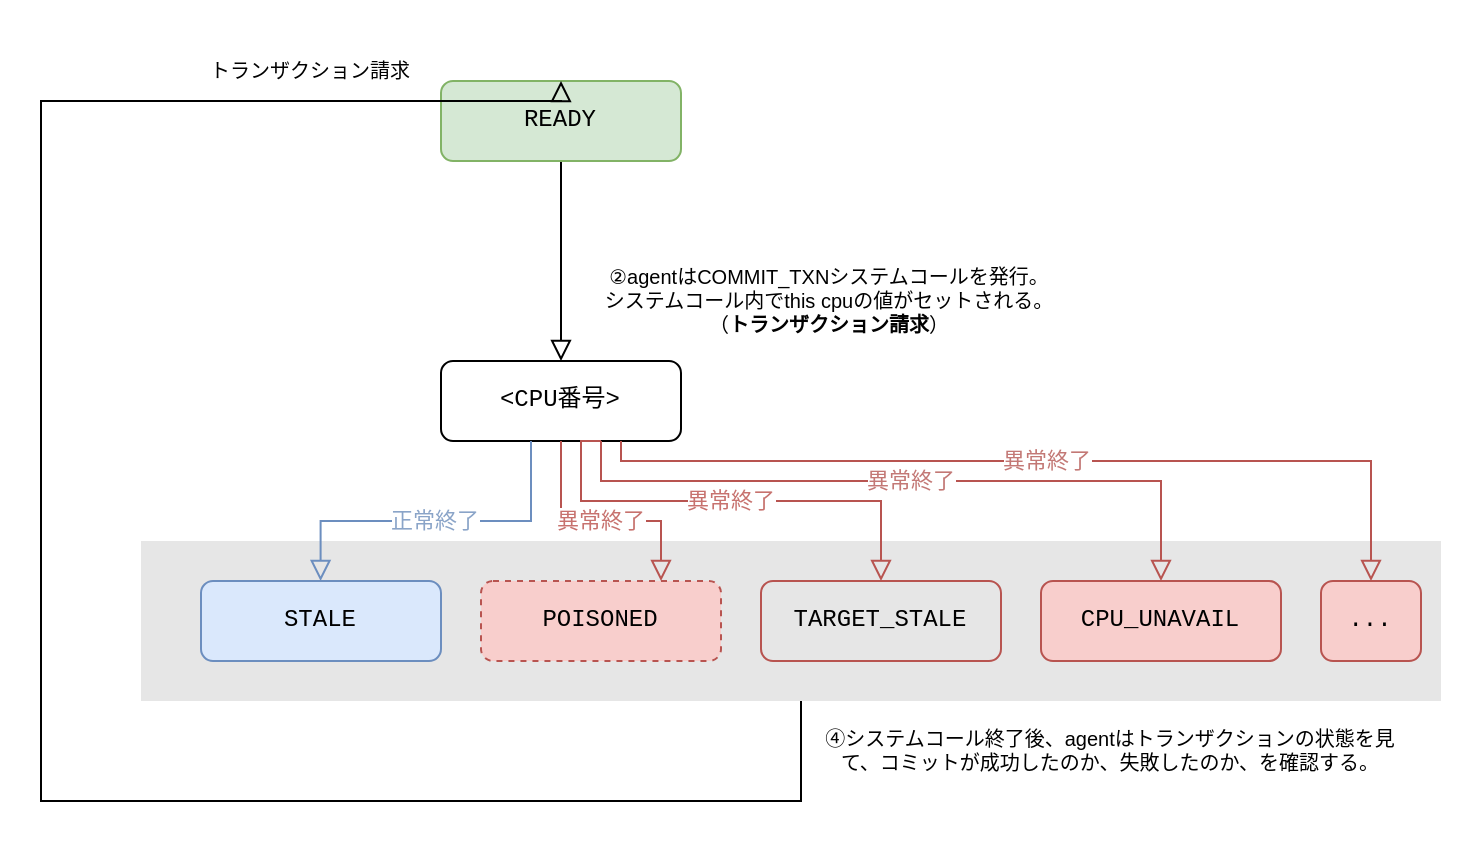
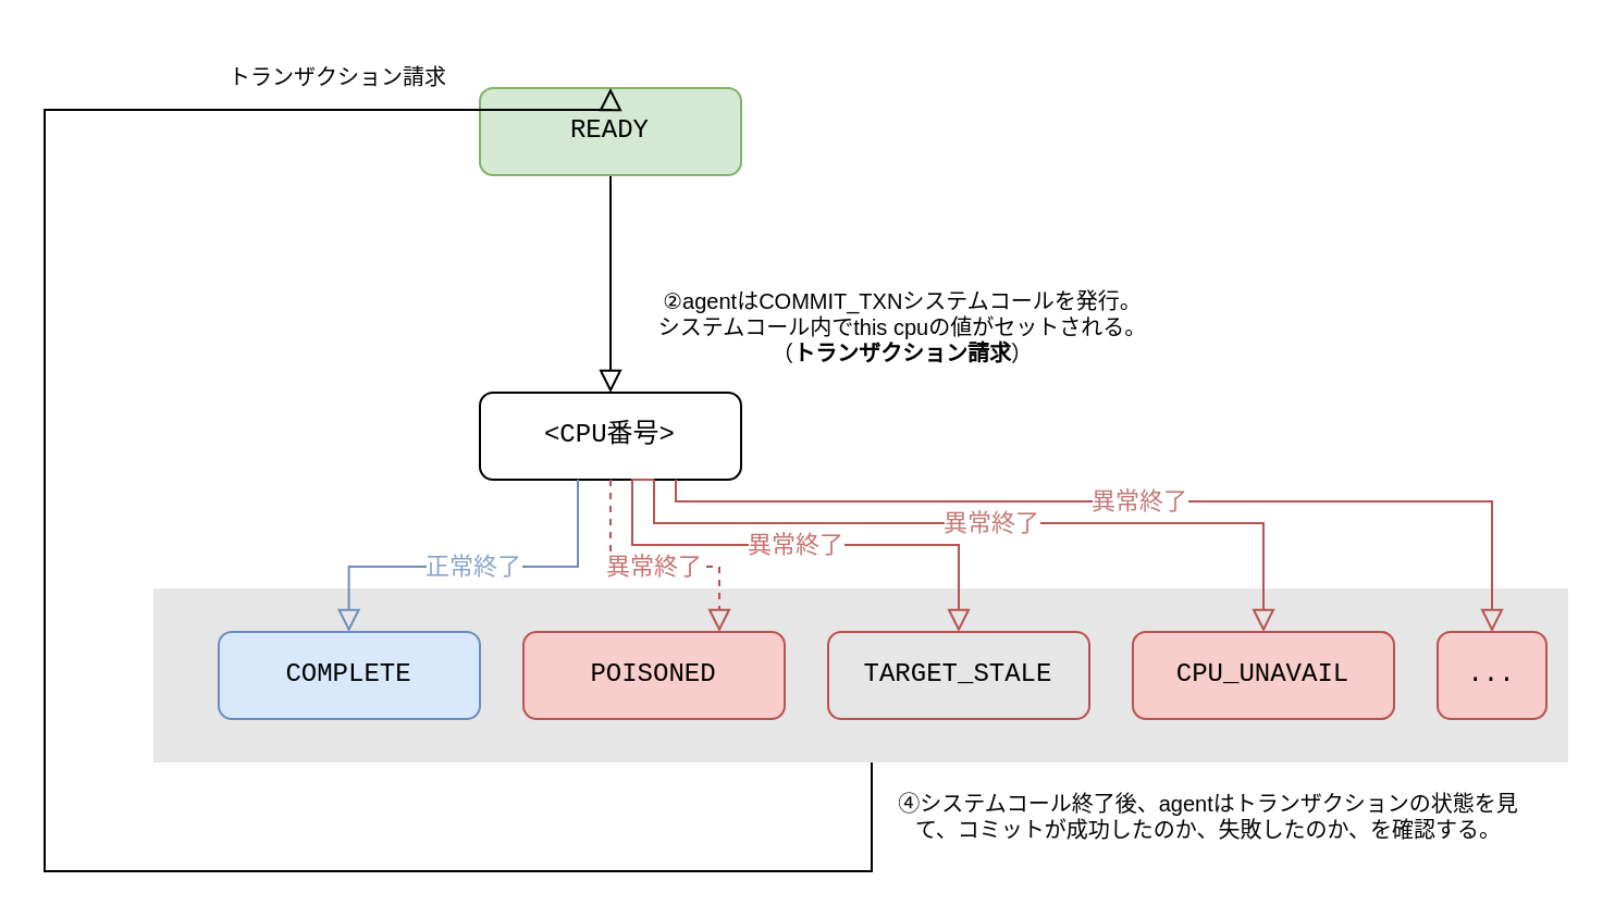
- <mxCell id="10" value="異常終了" style="rounded=0;html=1;jettySize=auto;orthogonalLoop=1;fontSize=11;endArrow=block;endFill=0;endSize=8;strokeWidth=1;shadow=0;labelBackgroundColor=default;edgeStyle=orthogonalEdgeStyle;exitX=0.5;exitY=1;exitDx=0;exitDy=0;fillColor=#f8cecc;strokeColor=#b85450;entryX=0.75;entryY=0;entryDx=0;entryDy=0;fontColor=#c7726e;" edge="1" parent="1" source="5" target="7"><mxGeometry relative="1" as="geometry"><mxPoint x="300" y="150" as="sourcePoint" /><mxPoint x="300" y="200" as="targetPoint" /><Array as="points"><mxPoint x="280" y="260" /><mxPoint x="330" y="260" /></Array></mxGeometry></mxCell>
+ <mxCell id="10" value="異常終了" style="rounded=0;html=1;jettySize=auto;orthogonalLoop=1;fontSize=11;endArrow=block;endFill=0;endSize=8;strokeWidth=1;shadow=0;labelBackgroundColor=default;edgeStyle=orthogonalEdgeStyle;exitX=0.5;exitY=1;exitDx=0;exitDy=0;fillColor=#f8cecc;strokeColor=#b85450;entryX=0.75;entryY=0;entryDx=0;entryDy=0;fontColor=#c7726e;dashed=1;" edge="1" parent="1" source="5" target="7"><mxGeometry relative="1" as="geometry"><mxPoint x="300" y="150" as="sourcePoint" /><mxPoint x="300" y="200" as="targetPoint" /><Array as="points"><mxPoint x="280" y="260" /><mxPoint x="330" y="260" /></Array></mxGeometry></mxCell>
- <mxCell id="6" value="STALE" style="rounded=1;whiteSpace=wrap;html=1;fontSize=12;glass=0;strokeWidth=1;shadow=0;fillColor=#dae8fc;strokeColor=#6c8ebf;fontFamily=Courier New;" parent="1" vertex="1"><mxGeometry x="100" y="290" width="120" height="40" as="geometry" /></mxCell>
+ <mxCell id="6" value="COMPLETE" style="rounded=1;whiteSpace=wrap;html=1;fontSize=12;glass=0;strokeWidth=1;shadow=0;fillColor=#dae8fc;strokeColor=#6c8ebf;fontFamily=Courier New;" parent="1" vertex="1"><mxGeometry x="100" y="290" width="120" height="40" as="geometry" /></mxCell>
- <mxCell id="7" value="POISONED" style="rounded=1;whiteSpace=wrap;html=1;fontSize=12;glass=0;strokeWidth=1;shadow=0;fillColor=#f8cecc;strokeColor=#b85450;fontFamily=Courier New;dashed=1;" parent="1" vertex="1"><mxGeometry x="240" y="290" width="120" height="40" as="geometry" /></mxCell>
+ <mxCell id="7" value="POISONED" style="rounded=1;whiteSpace=wrap;html=1;fontSize=12;glass=0;strokeWidth=1;shadow=0;fillColor=#f8cecc;strokeColor=#b85450;fontFamily=Courier New;" parent="1" vertex="1"><mxGeometry x="240" y="290" width="120" height="40" as="geometry" /></mxCell>
